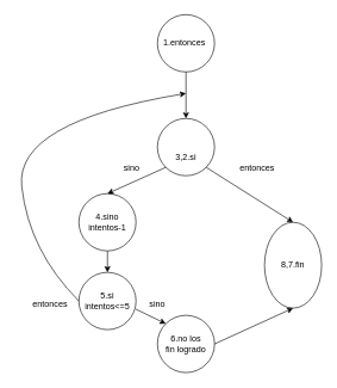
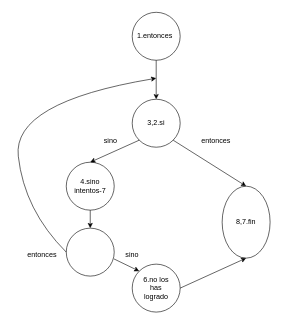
- <mxCell id="7" value="3,2.si" style="text;html=1;strokeColor=none;fillColor=none;align=center;verticalAlign=middle;whiteSpace=wrap;rounded=0;" vertex="1" parent="1"><mxGeometry x="230" y="205" width="60" height="30" as="geometry" /></mxCell>
+ <mxCell id="7" value="3,2.si" style="text;html=1;strokeColor=none;fillColor=none;align=center;verticalAlign=middle;whiteSpace=wrap;rounded=0;" vertex="1" parent="1"><mxGeometry x="230" y="190" width="60" height="30" as="geometry" /></mxCell>
- <mxCell id="6" value="4.sino&lt;br&gt;intentos-1" style="text;html=1;strokeColor=none;fillColor=none;align=center;verticalAlign=middle;whiteSpace=wrap;rounded=0;" vertex="1" parent="1"><mxGeometry x="120" y="295" width="60" height="30" as="geometry" /></mxCell>
+ <mxCell id="6" value="4.sino&lt;br&gt;intentos-7" style="text;html=1;strokeColor=none;fillColor=none;align=center;verticalAlign=middle;whiteSpace=wrap;rounded=0;" vertex="1" parent="1"><mxGeometry x="120" y="295" width="60" height="30" as="geometry" /></mxCell>
- <mxCell id="13" value="5.si intentos&amp;lt;=5" style="text;html=1;strokeColor=none;fillColor=none;align=center;verticalAlign=middle;whiteSpace=wrap;rounded=0;" vertex="1" parent="1"><mxGeometry x="120" y="405" width="60" height="30" as="geometry" /></mxCell>
- <mxCell id="17" value="6.no los fin logrado" style="text;html=1;strokeColor=none;fillColor=none;align=center;verticalAlign=middle;whiteSpace=wrap;rounded=0;" vertex="1" parent="1"><mxGeometry x="230" y="465" width="60" height="30" as="geometry" /></mxCell>
+ <mxCell id="17" value="6.no los has logrado" style="text;html=1;strokeColor=none;fillColor=none;align=center;verticalAlign=middle;whiteSpace=wrap;rounded=0;" vertex="1" parent="1"><mxGeometry x="230" y="465" width="60" height="30" as="geometry" /></mxCell>
